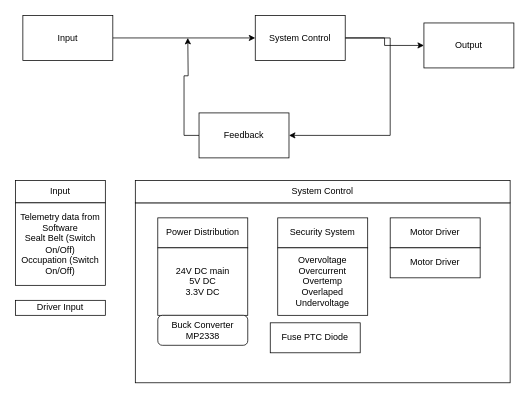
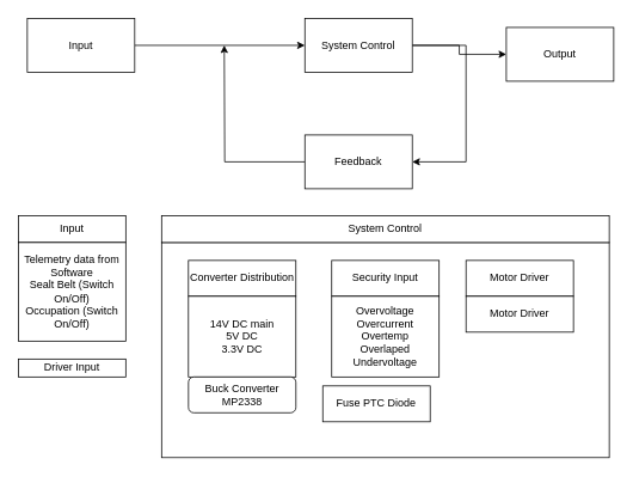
- <mxCell id="9" value="Feedback" style="rounded=0;whiteSpace=wrap;html=1;" vertex="1" parent="1"><mxGeometry x="265" y="150" width="120" height="60" as="geometry" /></mxCell>
+ <mxCell id="9" value="Feedback" style="rounded=0;whiteSpace=wrap;html=1;" vertex="1" parent="1"><mxGeometry x="340" y="150" width="120" height="60" as="geometry" /></mxCell>
- <mxCell id="15" value="Power Distribution" style="rounded=0;whiteSpace=wrap;html=1;" vertex="1" parent="1"><mxGeometry x="210" y="290" width="120" height="40" as="geometry" /></mxCell>
+ <mxCell id="15" value="Converter Distribution" style="rounded=0;whiteSpace=wrap;html=1;" vertex="1" parent="1"><mxGeometry x="210" y="290" width="120" height="40" as="geometry" /></mxCell>
- <mxCell id="14" value="Security System" style="rounded=0;whiteSpace=wrap;html=1;" vertex="1" parent="1"><mxGeometry x="370" y="290" width="120" height="40" as="geometry" /></mxCell>
+ <mxCell id="14" value="Security Input" style="rounded=0;whiteSpace=wrap;html=1;" vertex="1" parent="1"><mxGeometry x="370" y="290" width="120" height="40" as="geometry" /></mxCell>
- <mxCell id="18" value="24V DC main&lt;div&gt;5V DC&lt;/div&gt;&lt;div&gt;3.3V DC&lt;/div&gt;" style="rounded=0;whiteSpace=wrap;html=1;" vertex="1" parent="1"><mxGeometry x="210" y="330" width="120" height="90" as="geometry" /></mxCell>
+ <mxCell id="18" value="14V DC main&lt;div&gt;5V DC&lt;/div&gt;&lt;div&gt;3.3V DC&lt;/div&gt;" style="rounded=0;whiteSpace=wrap;html=1;" vertex="1" parent="1"><mxGeometry x="210" y="330" width="120" height="90" as="geometry" /></mxCell>
